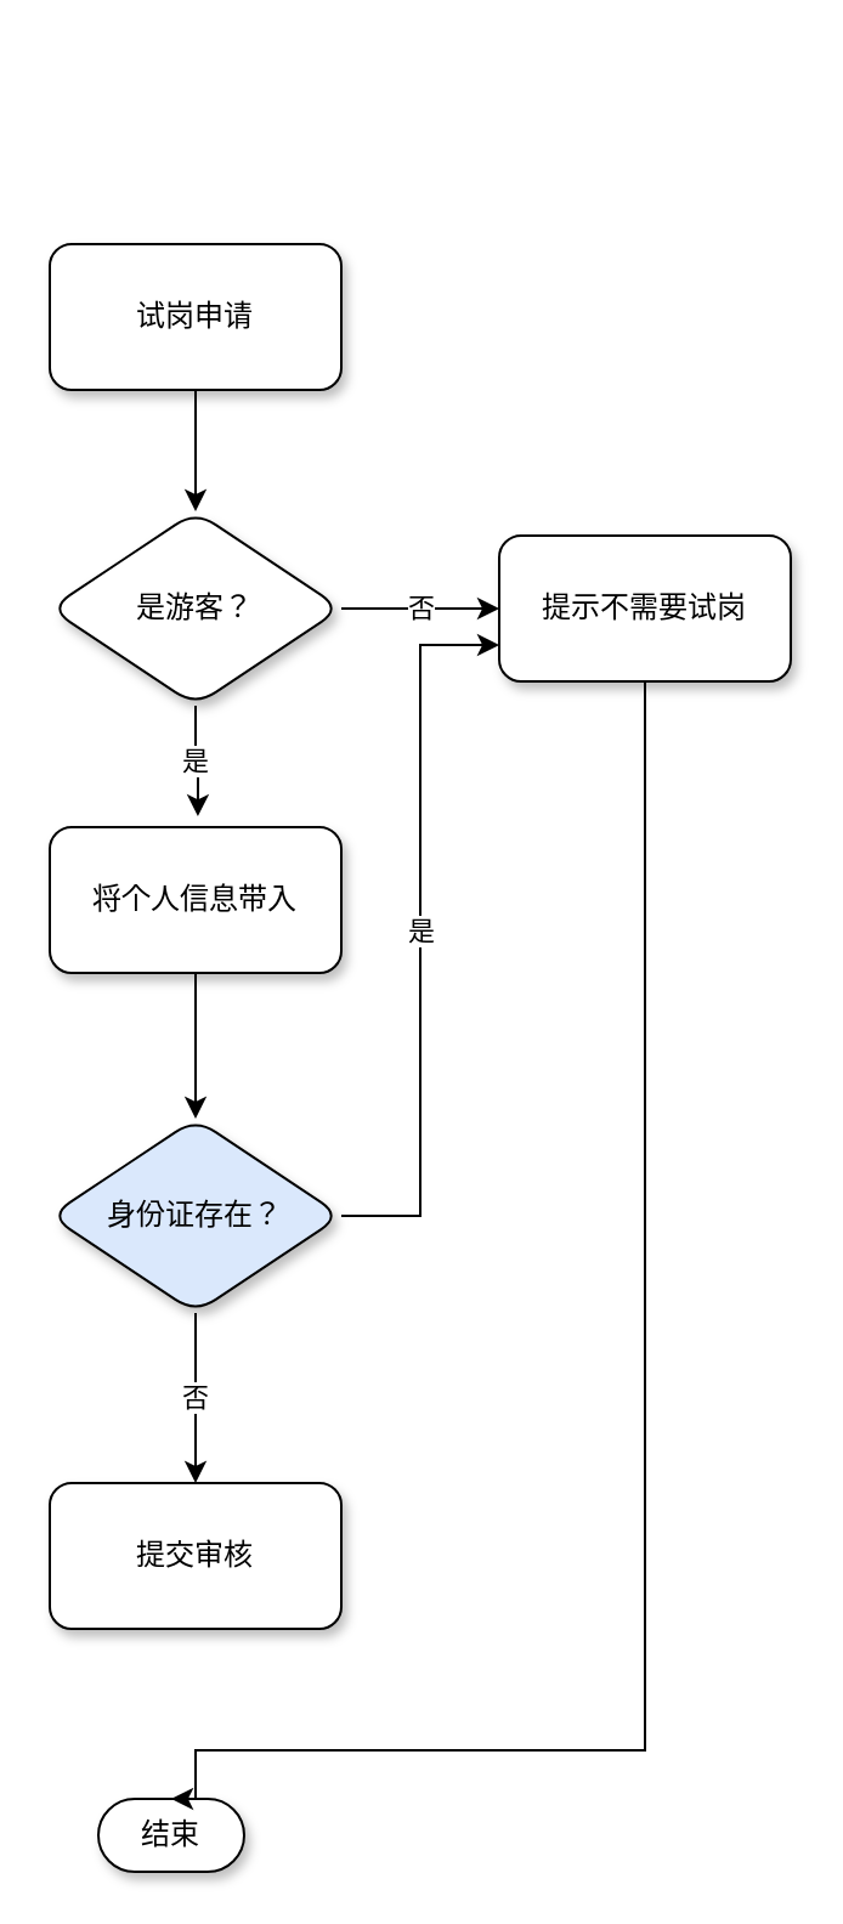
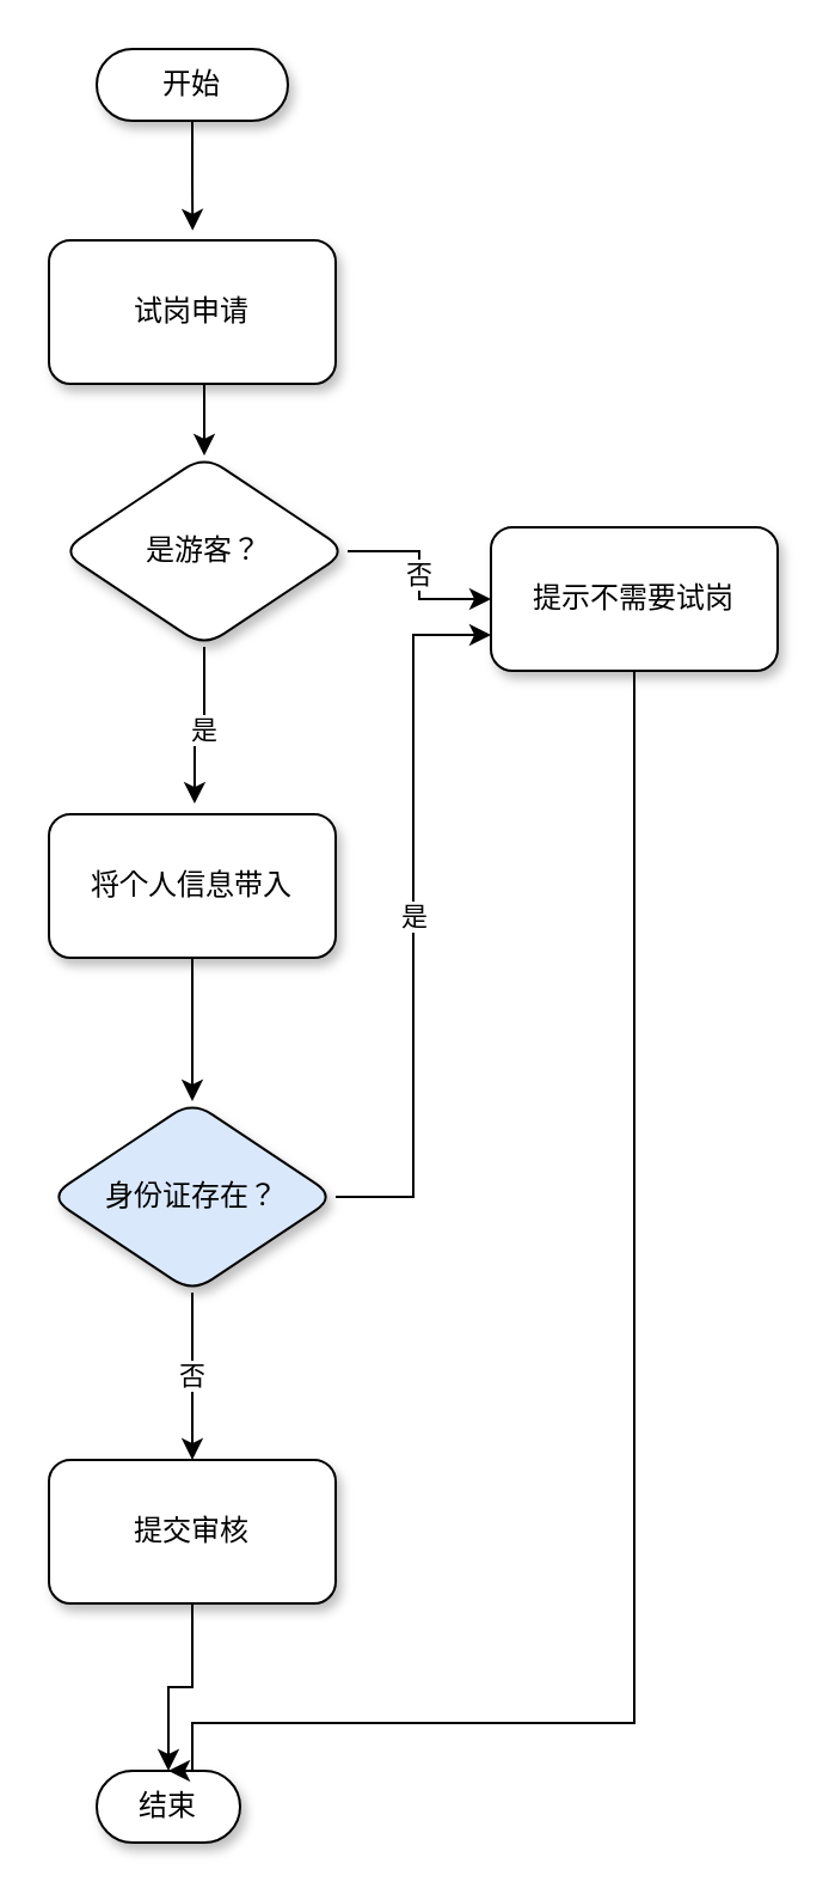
+ <mxCell id="3" value="开始" style="html=1;dashed=0;whiteSpace=wrap;shape=mxgraph.dfd.start;shadow=1;fontFamily=LXGW WenKai;" vertex="1" parent="1"><mxGeometry x="40" y="20" width="80" height="30" as="geometry" /></mxCell>
+ <mxCell id="8" style="edgeStyle=orthogonalEdgeStyle;rounded=0;orthogonalLoop=1;jettySize=auto;html=1;exitX=0.5;exitY=0.5;exitDx=0;exitDy=15;exitPerimeter=0;entryX=0.501;entryY=-0.068;entryDx=0;entryDy=0;entryPerimeter=0;" edge="1" parent="1" source="3" target="5"><mxGeometry relative="1" as="geometry" /></mxCell>
- <mxCell id="7" value="是游客？" style="rhombus;whiteSpace=wrap;html=1;fontFamily=LXGW WenKai;shadow=1;rounded=1;" vertex="1" parent="1"><mxGeometry x="20" y="210" width="120" height="80" as="geometry" /></mxCell>
+ <mxCell id="7" value="是游客？" style="rhombus;whiteSpace=wrap;html=1;fontFamily=LXGW WenKai;shadow=1;rounded=1;" vertex="1" parent="1"><mxGeometry x="25" y="190" width="120" height="80" as="geometry" /></mxCell>
+ <mxCell id="14" style="edgeStyle=orthogonalEdgeStyle;rounded=0;orthogonalLoop=1;jettySize=auto;html=1;exitX=0.5;exitY=1;exitDx=0;exitDy=0;" edge="1" parent="1" source="15" target="2"><mxGeometry relative="1" as="geometry" /></mxCell>
